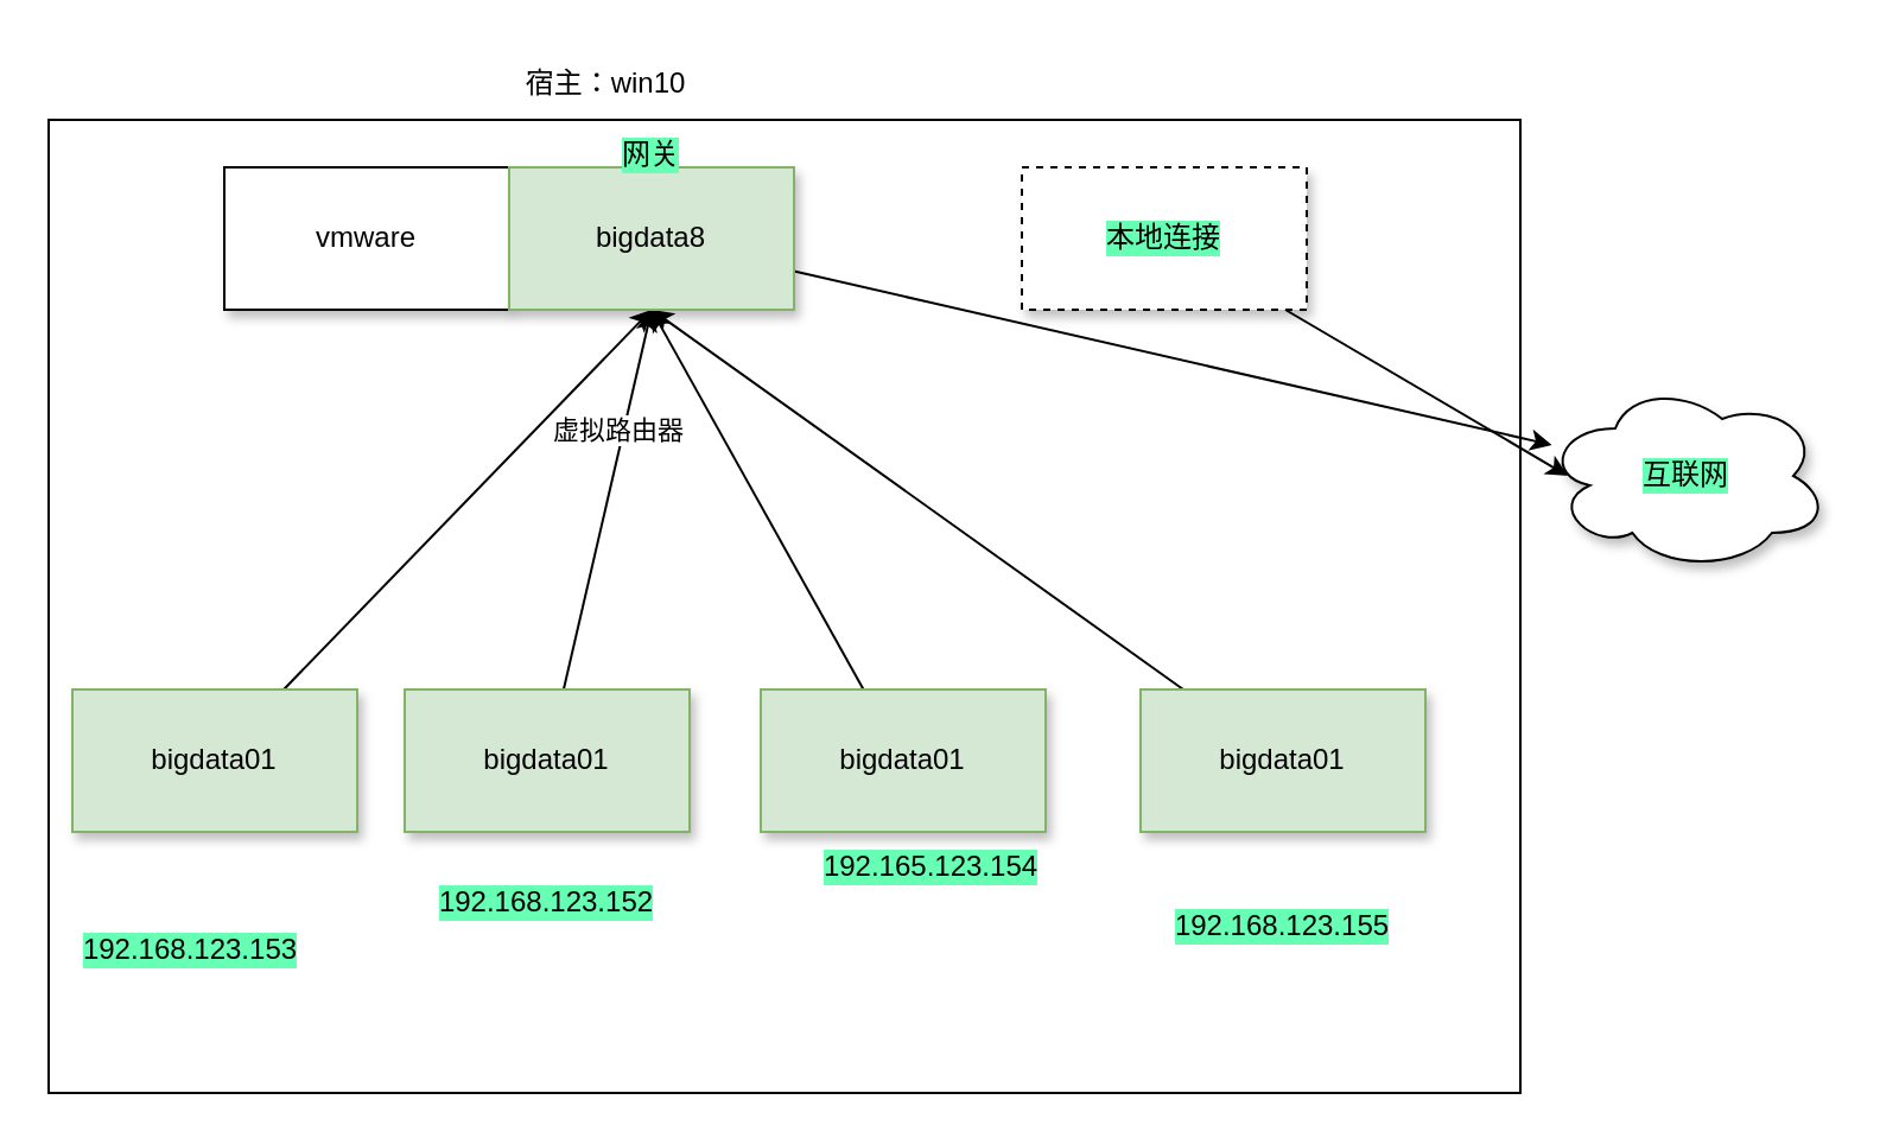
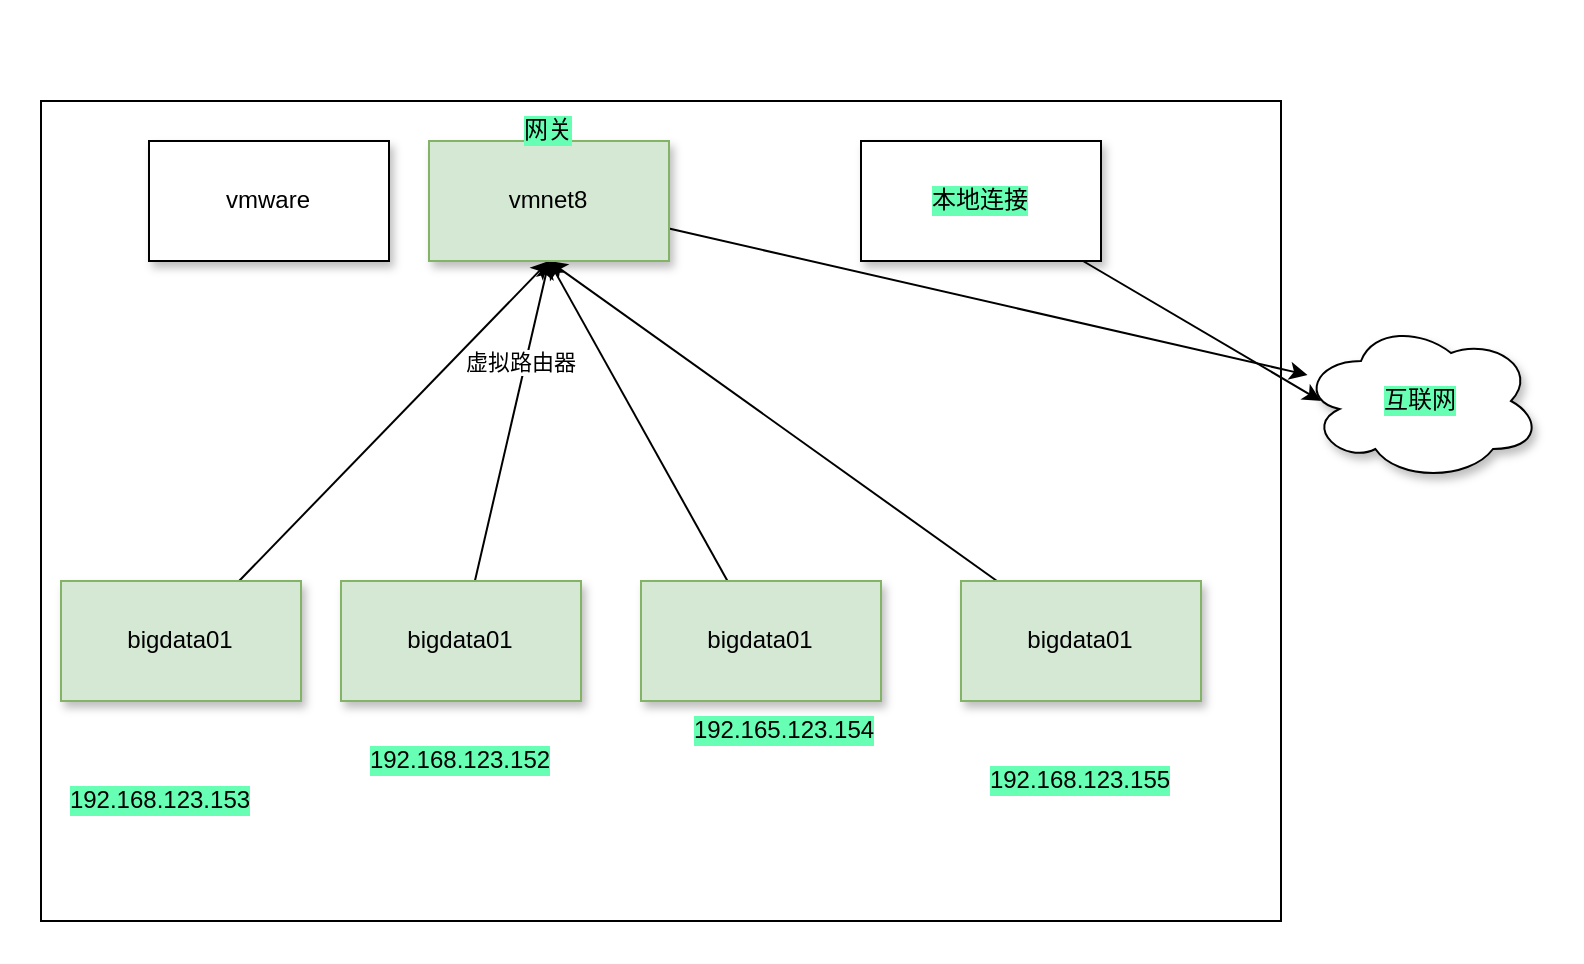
- <mxCell id="3" value="宿主：win10" style="text;html=1;strokeColor=none;fillColor=none;align=center;verticalAlign=middle;whiteSpace=wrap;rounded=0;shadow=1;" vertex="1" parent="1"><mxGeometry x="200" y="20" width="110" height="30" as="geometry" /></mxCell>
- <mxCell id="4" value="vmware" style="rounded=0;whiteSpace=wrap;html=1;shadow=1;" vertex="1" parent="1"><mxGeometry x="94" y="70" width="120" height="60" as="geometry" /></mxCell>
+ <mxCell id="4" value="vmware" style="rounded=0;whiteSpace=wrap;html=1;shadow=1;" vertex="1" parent="1"><mxGeometry x="74" y="70" width="120" height="60" as="geometry" /></mxCell>
- <mxCell id="15" value="bigdata8" style="rounded=0;whiteSpace=wrap;html=1;shadow=1;fillColor=#d5e8d4;strokeColor=#82b366;" vertex="1" parent="1"><mxGeometry x="214" y="70" width="120" height="60" as="geometry" /></mxCell>
+ <mxCell id="15" value="vmnet8" style="rounded=0;whiteSpace=wrap;html=1;shadow=1;fillColor=#d5e8d4;strokeColor=#82b366;" vertex="1" parent="1"><mxGeometry x="214" y="70" width="120" height="60" as="geometry" /></mxCell>
- <mxCell id="18" value="本地连接" style="rounded=0;whiteSpace=wrap;html=1;shadow=1;labelBackgroundColor=#66FFB3;dashed=1;" vertex="1" parent="1"><mxGeometry x="430" y="70" width="120" height="60" as="geometry" /></mxCell>
+ <mxCell id="18" value="本地连接" style="rounded=0;whiteSpace=wrap;html=1;shadow=1;labelBackgroundColor=#66FFB3;" vertex="1" parent="1"><mxGeometry x="430" y="70" width="120" height="60" as="geometry" /></mxCell>
